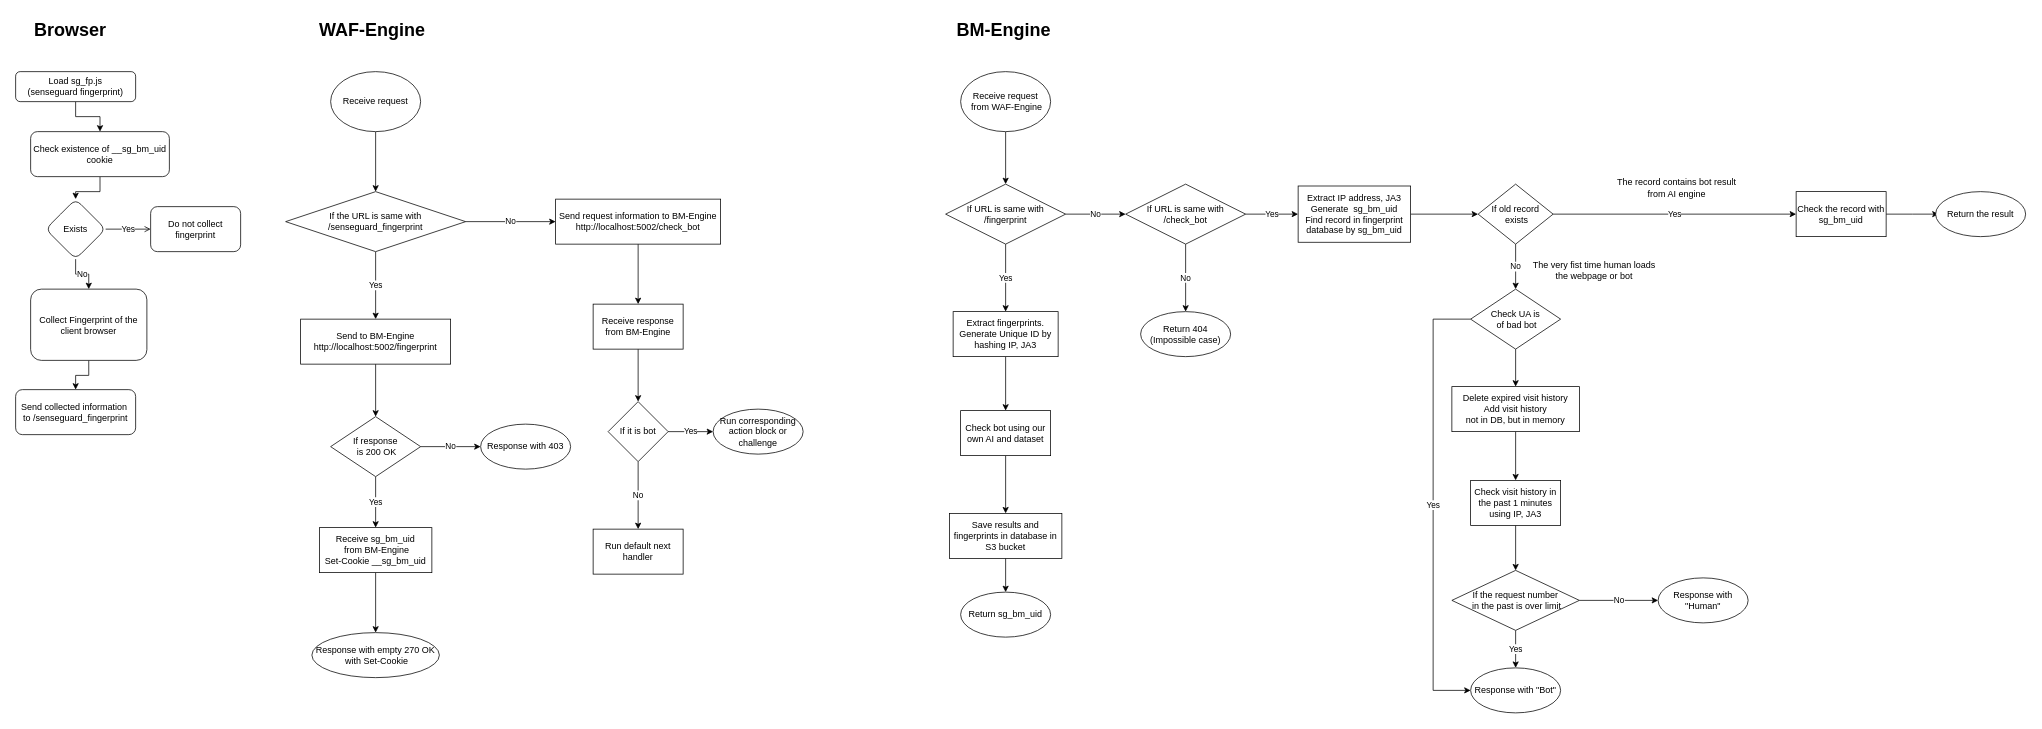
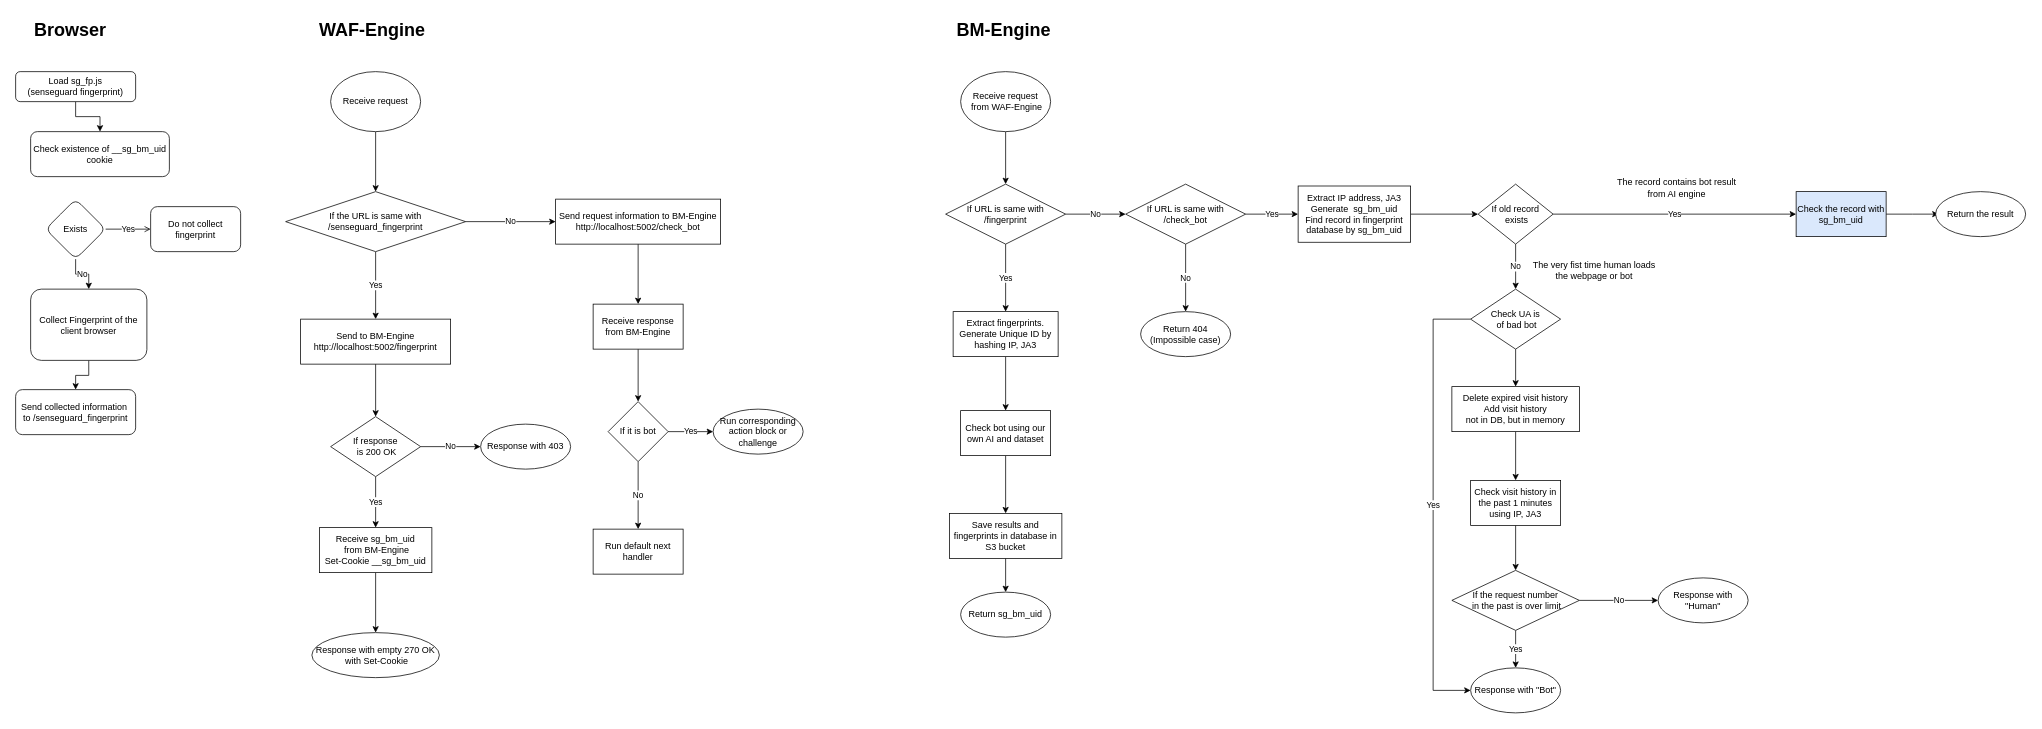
- <mxCell id="9" value="" style="edgeStyle=orthogonalEdgeStyle;rounded=0;orthogonalLoop=1;jettySize=auto;html=1;" parent="1" source="10" target="13" edge="1"><mxGeometry relative="1" as="geometry" /></mxCell>
- <mxCell id="53" value="Check the record with sg_bm_uid" style="whiteSpace=wrap;html=1;" parent="1" vertex="1"><mxGeometry x="2394" y="255" width="120" height="60" as="geometry" /></mxCell>
+ <mxCell id="53" value="Check the record with sg_bm_uid" style="whiteSpace=wrap;html=1;fillColor=#dae8fc;" parent="1" vertex="1"><mxGeometry x="2394" y="255" width="120" height="60" as="geometry" /></mxCell>
